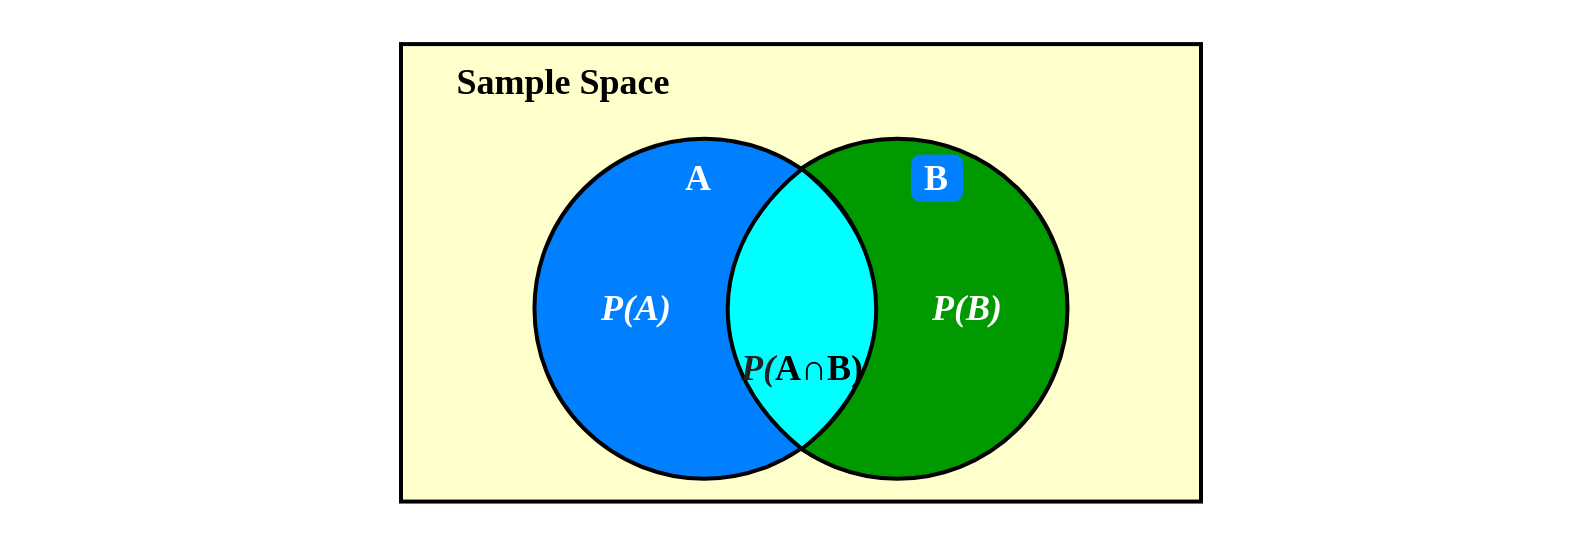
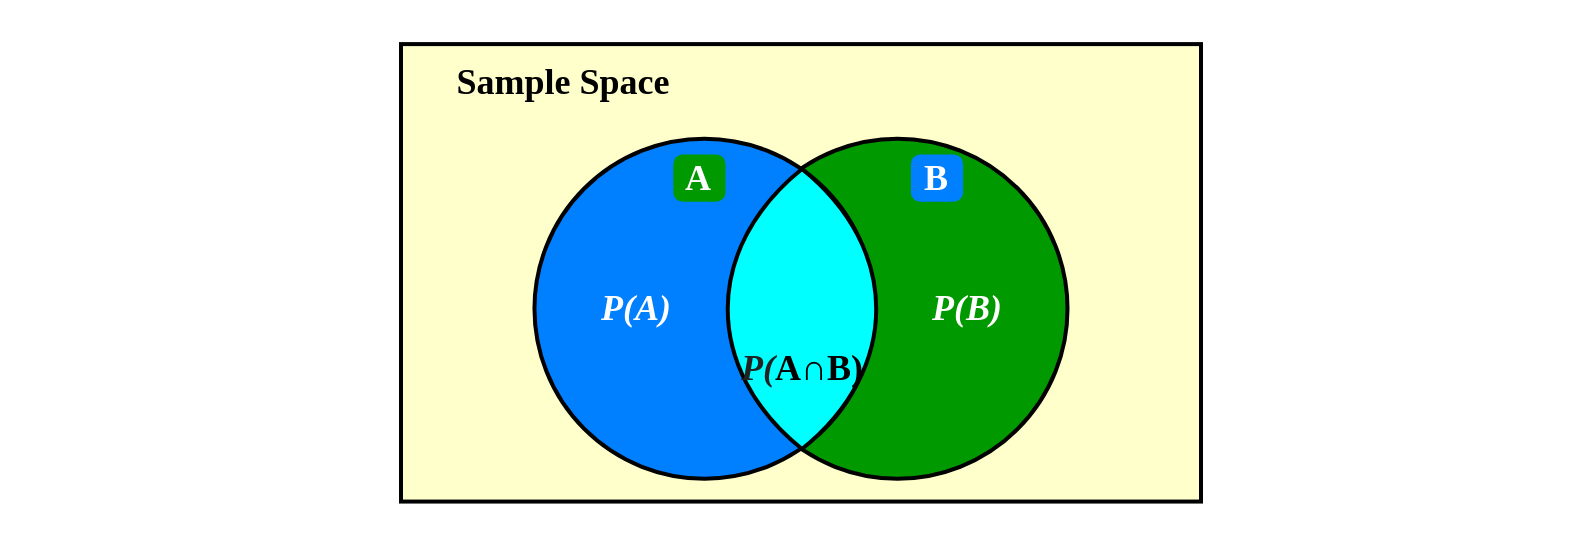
- <mxCell id="6" value="&lt;font face=&quot;Comic Sans MS&quot;&gt;&lt;b&gt;A&lt;/b&gt;&lt;/font&gt;" style="rounded=1;whiteSpace=wrap;html=1;fillColor=#007FFF;strokeColor=none;fontColor=#FFFFFF;arcSize=20;fontSize=18;container=0;" vertex="1" parent="1"><mxGeometry x="336.184" y="76.761" width="26.08" height="23.662" as="geometry" /></mxCell>
+ <mxCell id="6" value="&lt;font face=&quot;Comic Sans MS&quot;&gt;&lt;b&gt;A&lt;/b&gt;&lt;/font&gt;" style="rounded=1;whiteSpace=wrap;html=1;fillColor=#009900;strokeColor=none;fontColor=#FFFFFF;arcSize=20;fontSize=18;container=0;" vertex="1" parent="1"><mxGeometry x="336.184" y="76.761" width="26.08" height="23.662" as="geometry" /></mxCell>
